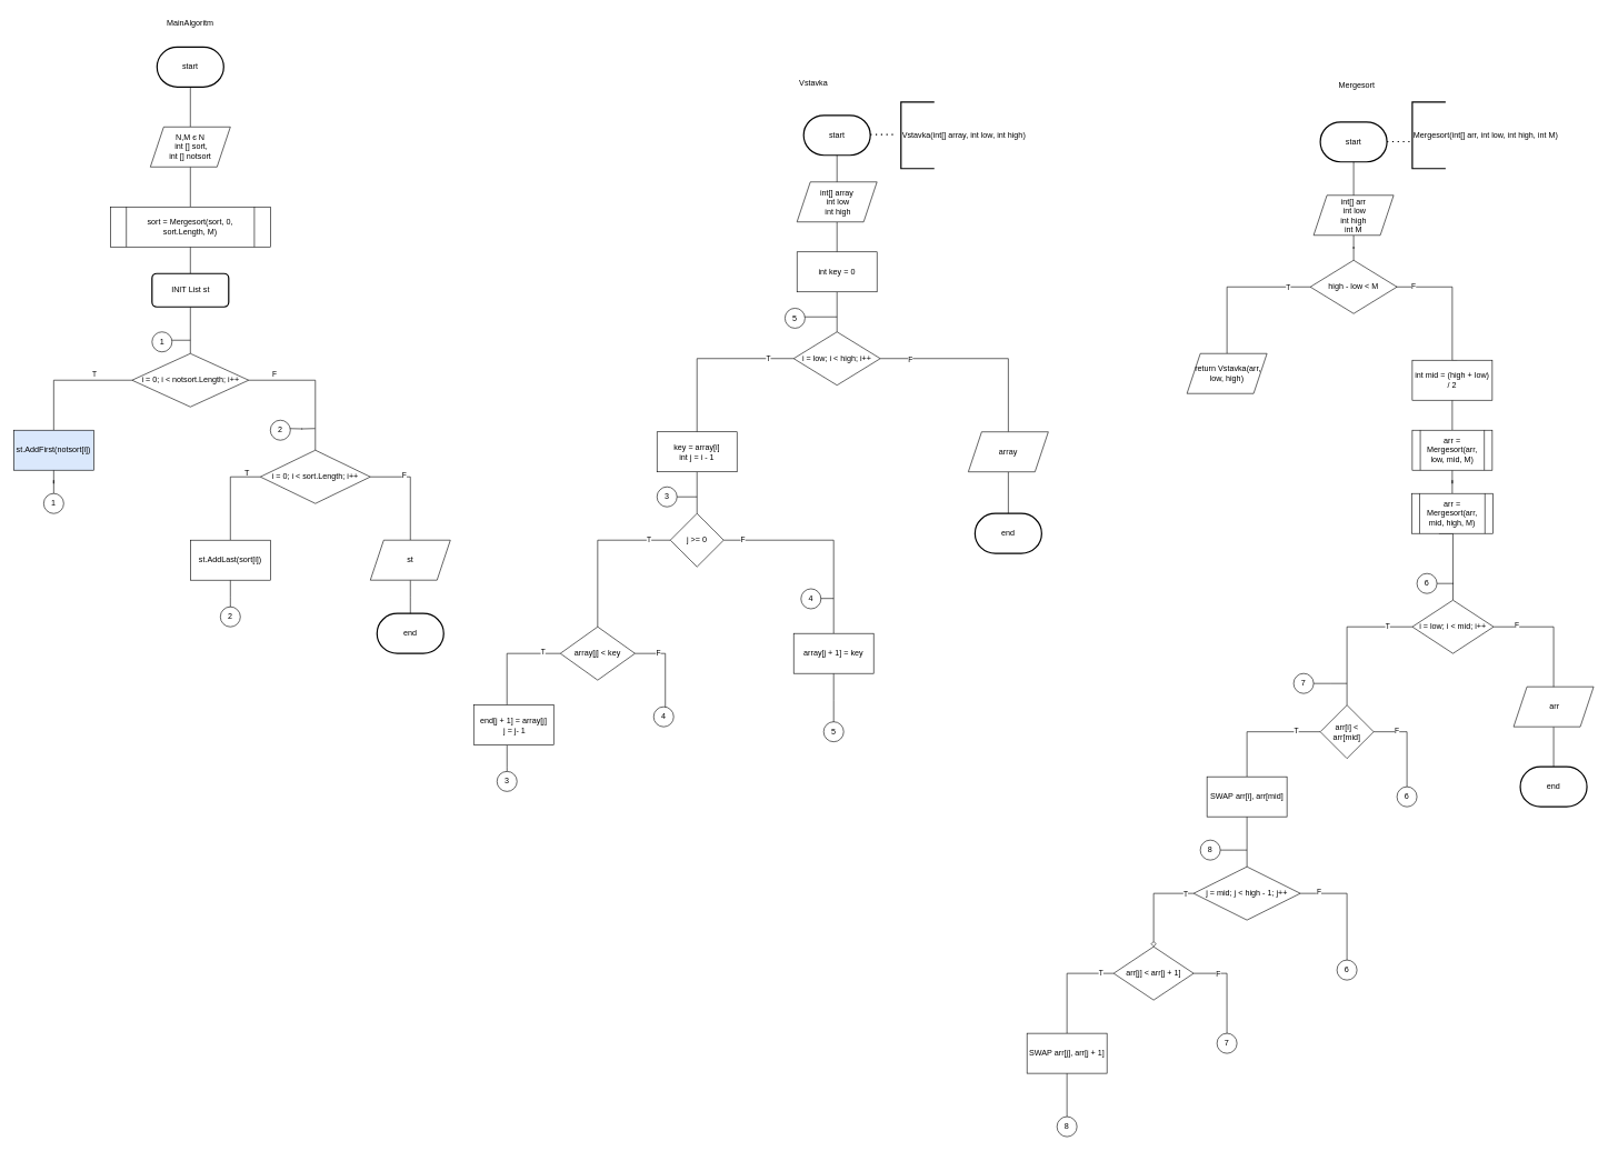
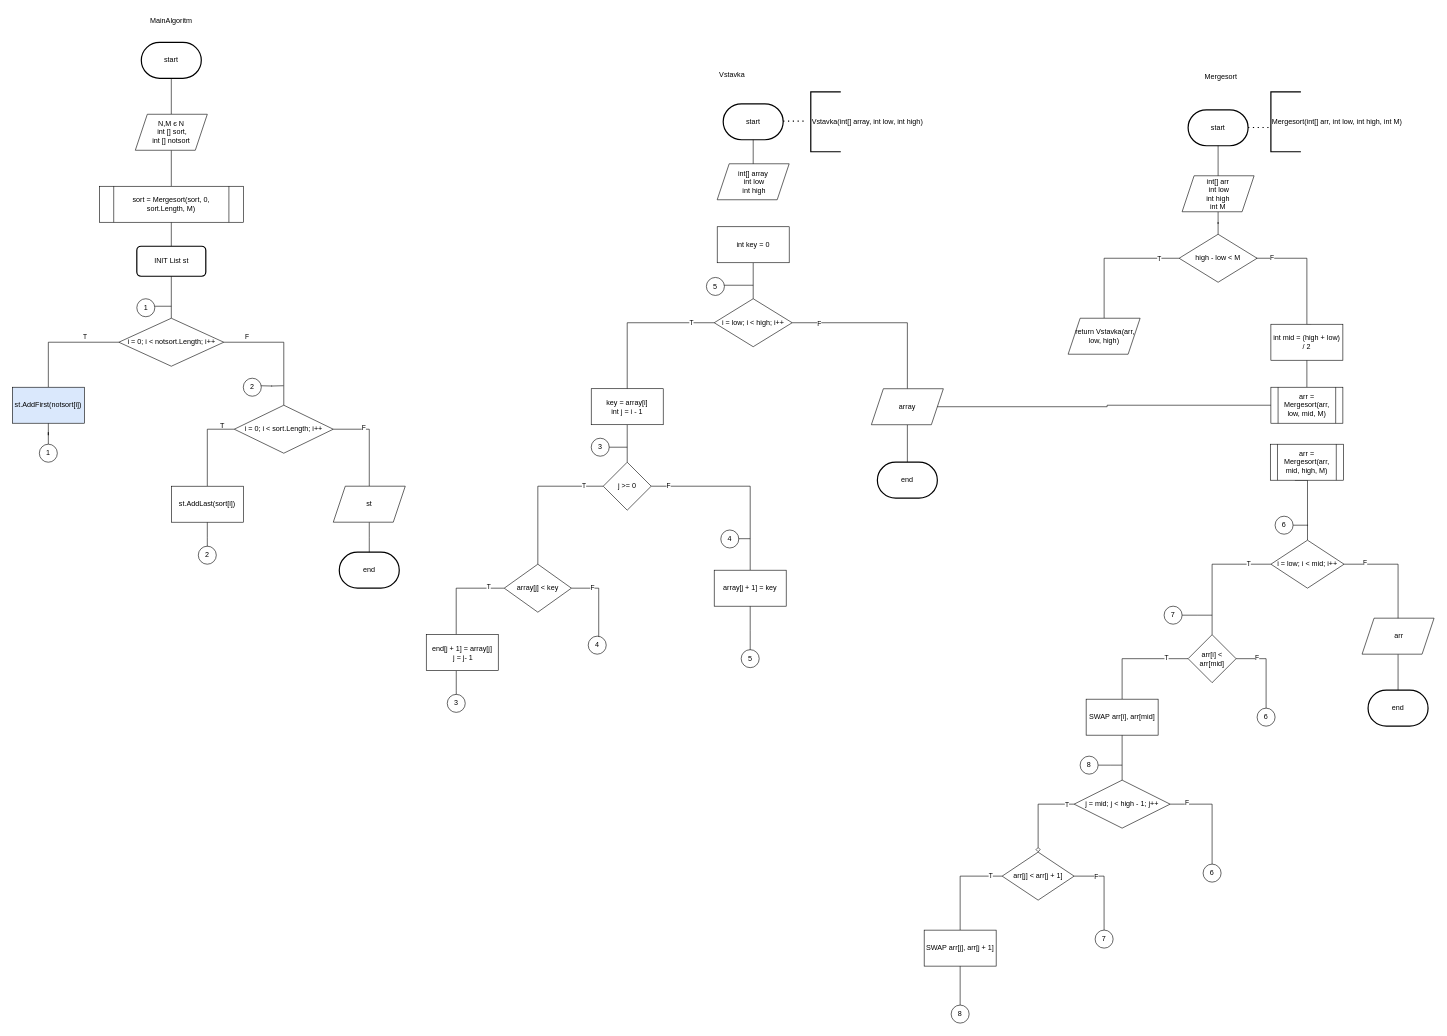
- <mxCell id="9" style="edgeStyle=orthogonalEdgeStyle;rounded=0;orthogonalLoop=1;jettySize=auto;html=1;entryX=0.5;entryY=0;entryDx=0;entryDy=0;endArrow=none;endFill=0;startArrow=none;" parent="1" source="94" target="15" edge="1"><mxGeometry relative="1" as="geometry" /></mxCell>
- <mxCell id="55" value="" style="edgeStyle=orthogonalEdgeStyle;rounded=0;orthogonalLoop=1;jettySize=auto;html=1;endArrow=none;endFill=0;" parent="1" source="56" target="58" edge="1"><mxGeometry relative="1" as="geometry" /></mxCell>
+ <mxCell id="55" value="" style="edgeStyle=orthogonalEdgeStyle;rounded=0;orthogonalLoop=1;jettySize=auto;html=1;endArrow=none;endFill=0;" parent="1" source="56" target="22" edge="1"><mxGeometry relative="1" as="geometry" /></mxCell>
